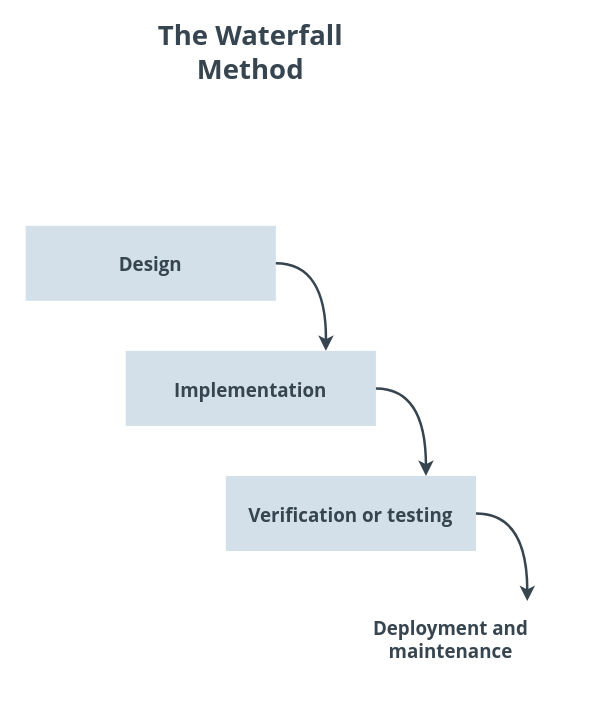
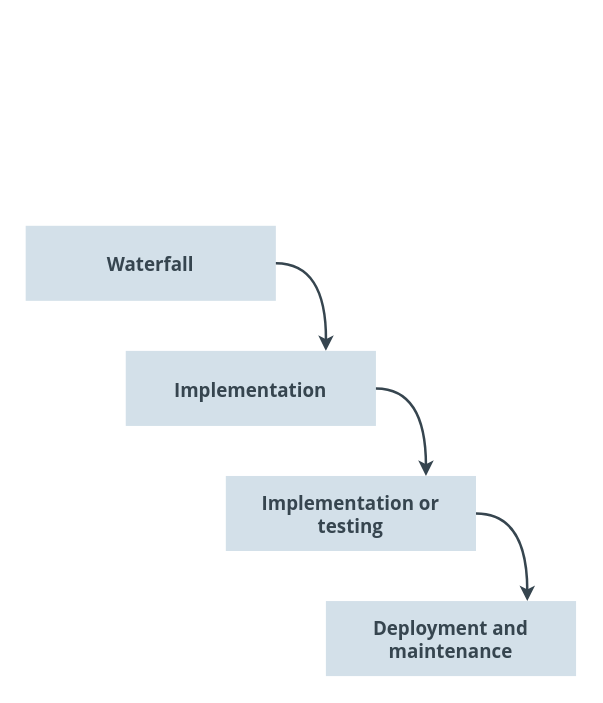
- <mxCell id="9" value="The Waterfall Method" style="rounded=0;whiteSpace=wrap;html=1;fontSize=22;glass=0;strokeWidth=1;shadow=0;sketch=0;strokeColor=none;fillColor=none;fontColor=#36454F;fontFamily=Open Sans;fontSource=https%3A%2F%2Ffonts.googleapis.com%2Fcss%3Ffamily%3DOpen%2BSans;fontStyle=1" parent="1" vertex="1"><mxGeometry x="80" y="20" width="240" height="40" as="geometry" /></mxCell>
- <mxCell id="2" value="Design" style="rounded=0;whiteSpace=wrap;html=1;fontSize=15;glass=0;strokeWidth=1;shadow=0;sketch=0;strokeColor=none;fillColor=#D3E0E9;fontColor=#36454F;fontFamily=Open Sans;fontSource=https%3A%2F%2Ffonts.googleapis.com%2Fcss%3Ffamily%3DOpen%2BSans;fontStyle=1" parent="1" vertex="1"><mxGeometry x="20" y="180" width="200" height="60" as="geometry" /></mxCell>
+ <mxCell id="2" value="Waterfall" style="rounded=0;whiteSpace=wrap;html=1;fontSize=15;glass=0;strokeWidth=1;shadow=0;sketch=0;strokeColor=none;fillColor=#D3E0E9;fontColor=#36454F;fontFamily=Open Sans;fontSource=https%3A%2F%2Ffonts.googleapis.com%2Fcss%3Ffamily%3DOpen%2BSans;fontStyle=1" parent="1" vertex="1"><mxGeometry x="20" y="180" width="200" height="60" as="geometry" /></mxCell>
- <mxCell id="4" value="Verification or testing" style="rounded=0;whiteSpace=wrap;html=1;fontSize=15;glass=0;strokeWidth=1;shadow=0;sketch=0;strokeColor=none;fillColor=#D3E0E9;fontColor=#36454F;fontFamily=Open Sans;fontSource=https%3A%2F%2Ffonts.googleapis.com%2Fcss%3Ffamily%3DOpen%2BSans;fontStyle=1" parent="1" vertex="1"><mxGeometry x="180" y="380" width="200" height="60" as="geometry" /></mxCell>
+ <mxCell id="4" value="Implementation or testing" style="rounded=0;whiteSpace=wrap;html=1;fontSize=15;glass=0;strokeWidth=1;shadow=0;sketch=0;strokeColor=none;fillColor=#D3E0E9;fontColor=#36454F;fontFamily=Open Sans;fontSource=https%3A%2F%2Ffonts.googleapis.com%2Fcss%3Ffamily%3DOpen%2BSans;fontStyle=1" parent="1" vertex="1"><mxGeometry x="180" y="380" width="200" height="60" as="geometry" /></mxCell>
- <mxCell id="5" value="Deployment and maintenance" style="rounded=0;whiteSpace=wrap;html=1;fontSize=15;glass=0;strokeWidth=1;shadow=0;sketch=0;strokeColor=none;fillColor=#ffffff;fontColor=#36454F;fontFamily=Open Sans;fontSource=https%3A%2F%2Ffonts.googleapis.com%2Fcss%3Ffamily%3DOpen%2BSans;fontStyle=1;" parent="1" vertex="1"><mxGeometry x="260" y="480" width="200" height="60" as="geometry" /></mxCell>
+ <mxCell id="5" value="Deployment and maintenance" style="rounded=0;whiteSpace=wrap;html=1;fontSize=15;glass=0;strokeWidth=1;shadow=0;sketch=0;strokeColor=none;fillColor=#D3E0E9;fontColor=#36454F;fontFamily=Open Sans;fontSource=https%3A%2F%2Ffonts.googleapis.com%2Fcss%3Ffamily%3DOpen%2BSans;fontStyle=1" parent="1" vertex="1"><mxGeometry x="260" y="480" width="200" height="60" as="geometry" /></mxCell>
